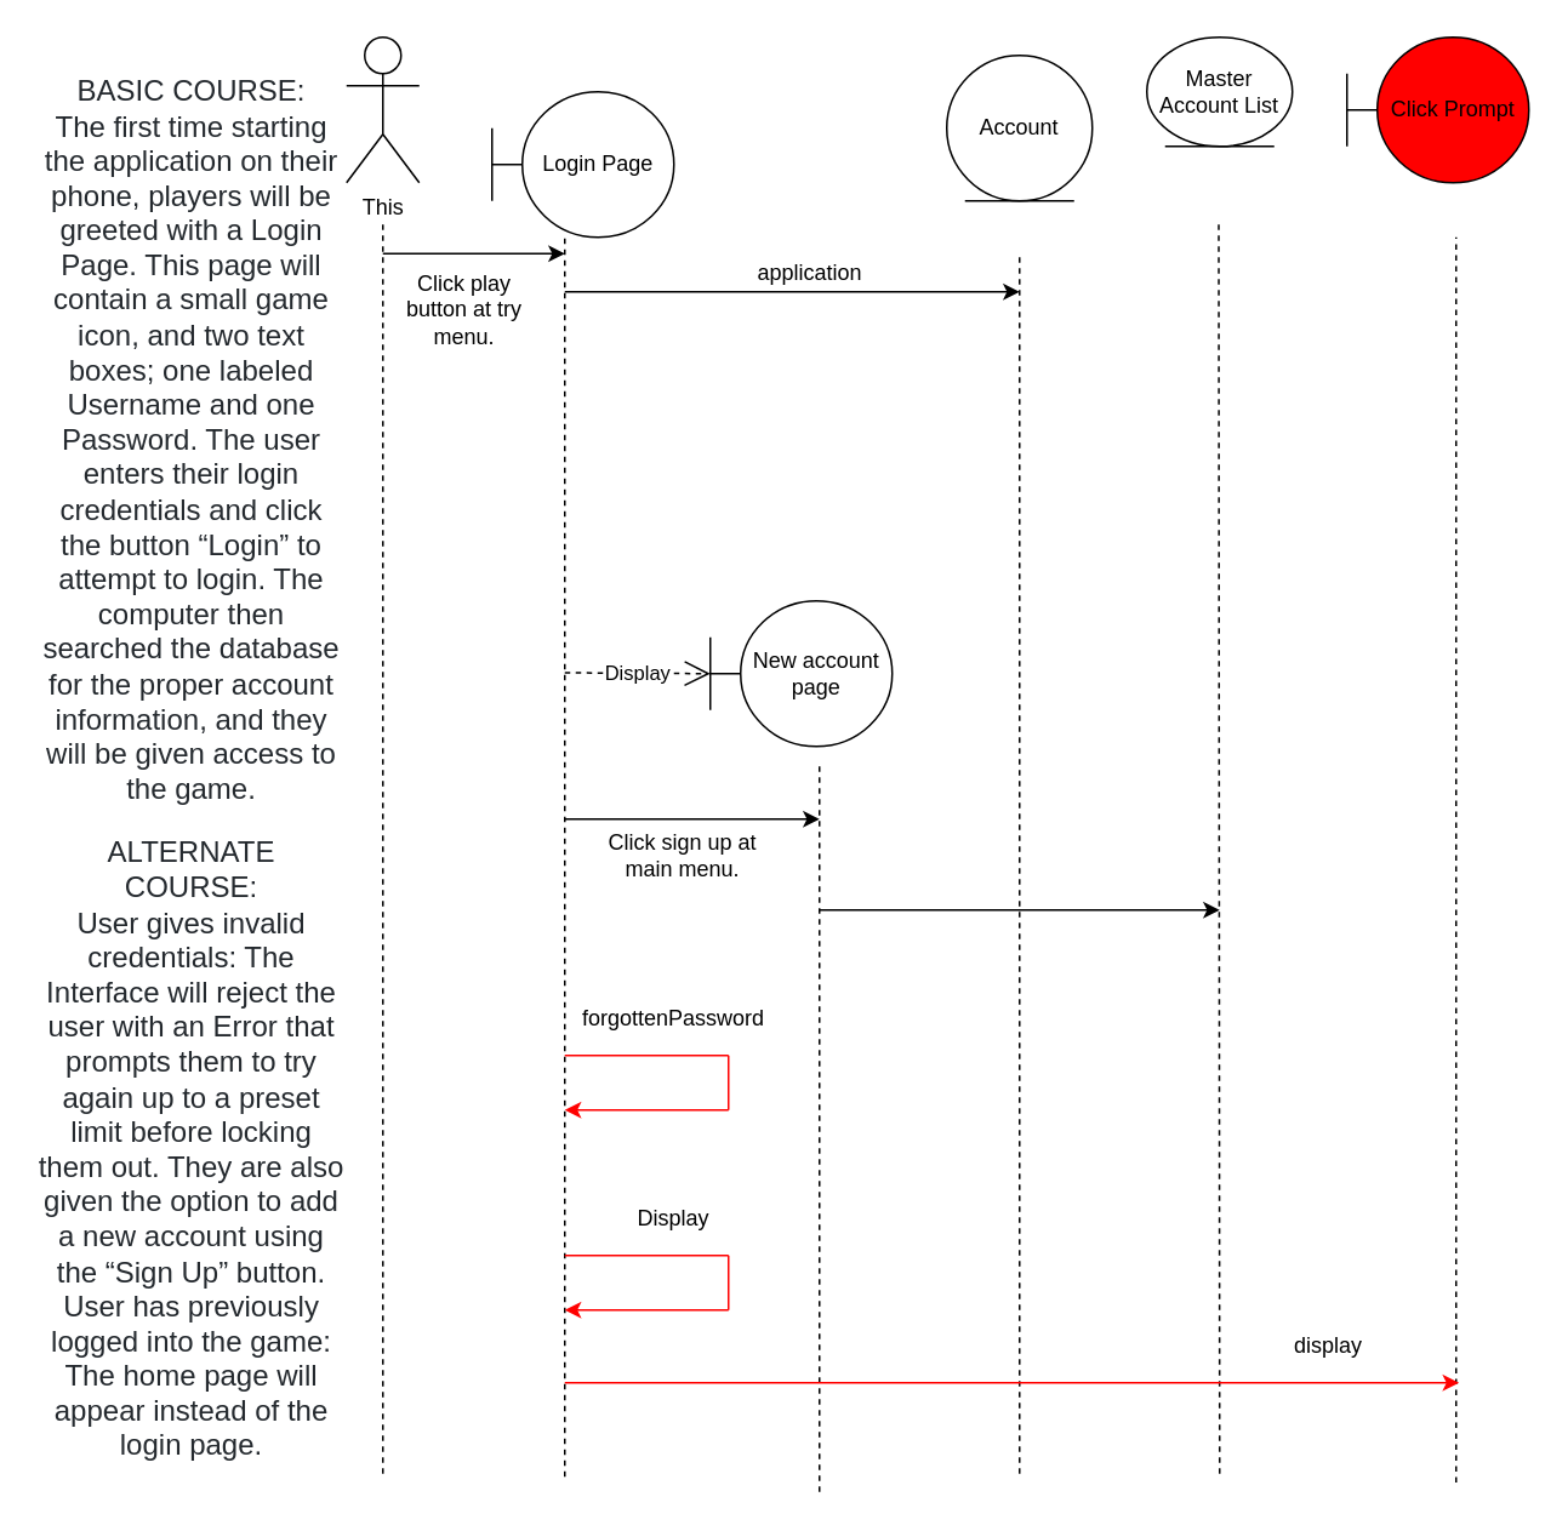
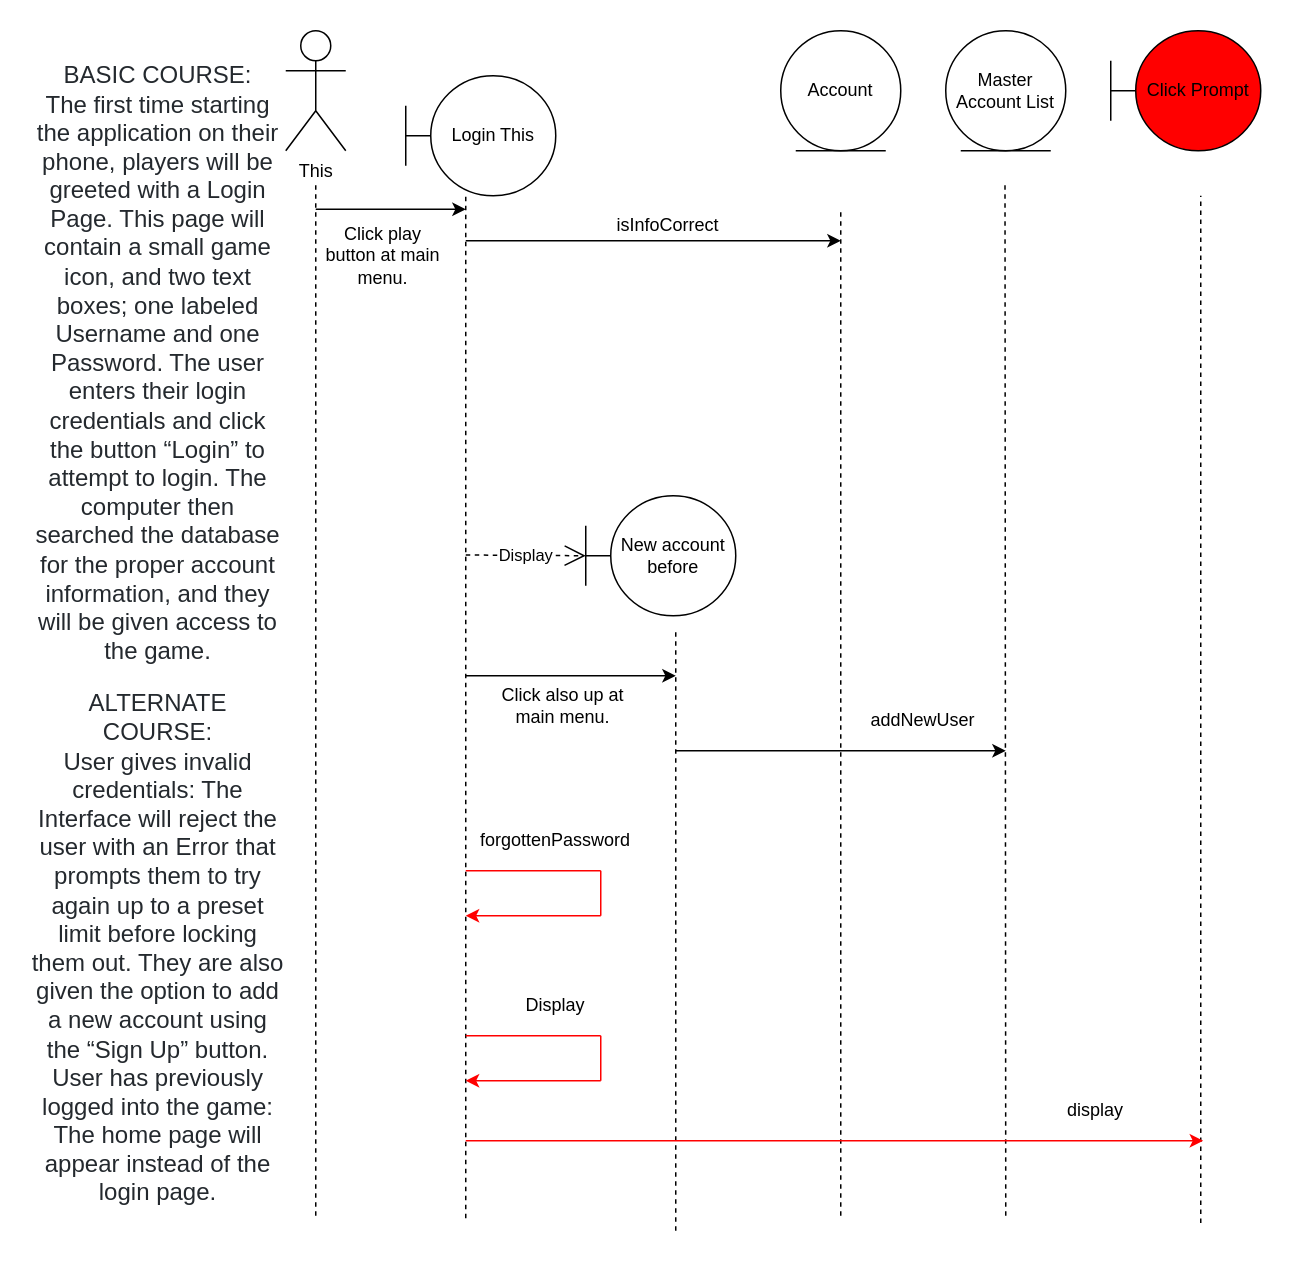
- <mxCell id="4" value="Master Account List" style="ellipse;shape=umlEntity;whiteSpace=wrap;html=1;" parent="1" vertex="1"><mxGeometry x="630" y="20" width="80" height="60" as="geometry" /></mxCell>
+ <mxCell id="4" value="Master Account List" style="ellipse;shape=umlEntity;whiteSpace=wrap;html=1;" parent="1" vertex="1"><mxGeometry x="630" y="20" width="80" height="80" as="geometry" /></mxCell>
- <mxCell id="5" value="Account" style="ellipse;shape=umlEntity;whiteSpace=wrap;html=1;" parent="1" vertex="1"><mxGeometry x="520" y="30" width="80" height="80" as="geometry" /></mxCell>
+ <mxCell id="5" value="Account" style="ellipse;shape=umlEntity;whiteSpace=wrap;html=1;" parent="1" vertex="1"><mxGeometry x="520" y="20" width="80" height="80" as="geometry" /></mxCell>
- <mxCell id="3" value="Login Page" style="shape=umlBoundary;whiteSpace=wrap;html=1;" parent="1" vertex="1"><mxGeometry x="270" y="50" width="100" height="80" as="geometry" /></mxCell>
+ <mxCell id="3" value="Login This" style="shape=umlBoundary;whiteSpace=wrap;html=1;" parent="1" vertex="1"><mxGeometry x="270" y="50" width="100" height="80" as="geometry" /></mxCell>
- <mxCell id="17" value="application" style="text;html=1;strokeColor=none;fillColor=none;align=center;verticalAlign=middle;whiteSpace=wrap;rounded=0;" parent="1" vertex="1"><mxGeometry x="360" y="140" width="170" height="20" as="geometry" /></mxCell>
+ <mxCell id="17" value="isInfoCorrect" style="text;html=1;strokeColor=none;fillColor=none;align=center;verticalAlign=middle;whiteSpace=wrap;rounded=0;" parent="1" vertex="1"><mxGeometry x="360" y="140" width="170" height="20" as="geometry" /></mxCell>
- <mxCell id="13" value="Click play button at try menu." style="text;html=1;strokeColor=none;fillColor=none;align=center;verticalAlign=middle;whiteSpace=wrap;rounded=0;" parent="1" vertex="1"><mxGeometry x="210" y="160" width="90" height="20" as="geometry" /></mxCell>
+ <mxCell id="13" value="Click play button at main menu." style="text;html=1;strokeColor=none;fillColor=none;align=center;verticalAlign=middle;whiteSpace=wrap;rounded=0;" parent="1" vertex="1"><mxGeometry x="210" y="160" width="90" height="20" as="geometry" /></mxCell>
- <mxCell id="18" value="New account page" style="shape=umlBoundary;whiteSpace=wrap;html=1;fillColor=#FFFFFF;" parent="1" vertex="1"><mxGeometry x="390" y="330" width="100" height="80" as="geometry" /></mxCell>
+ <mxCell id="18" value="New account before" style="shape=umlBoundary;whiteSpace=wrap;html=1;fillColor=#FFFFFF;" parent="1" vertex="1"><mxGeometry x="390" y="330" width="100" height="80" as="geometry" /></mxCell>
- <mxCell id="33" value="Click sign up at main menu." style="text;html=1;strokeColor=none;fillColor=none;align=center;verticalAlign=middle;whiteSpace=wrap;rounded=0;" vertex="1" parent="1"><mxGeometry x="320" y="460" width="110" height="20" as="geometry" /></mxCell>
+ <mxCell id="33" value="Click also up at main menu." style="text;html=1;strokeColor=none;fillColor=none;align=center;verticalAlign=middle;whiteSpace=wrap;rounded=0;" vertex="1" parent="1"><mxGeometry x="320" y="460" width="110" height="20" as="geometry" /></mxCell>
+ <mxCell id="21" value="addNewUser" style="text;html=1;strokeColor=none;fillColor=none;align=center;verticalAlign=middle;whiteSpace=wrap;rounded=0;" parent="1" vertex="1"><mxGeometry x="580" y="470" width="70" height="20" as="geometry" /></mxCell>
